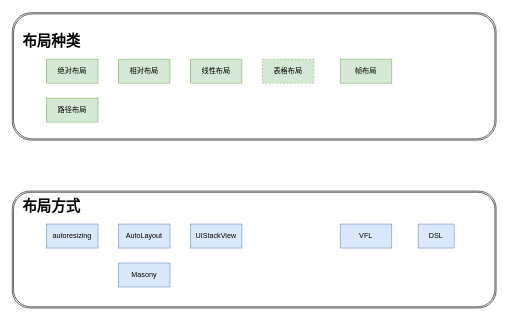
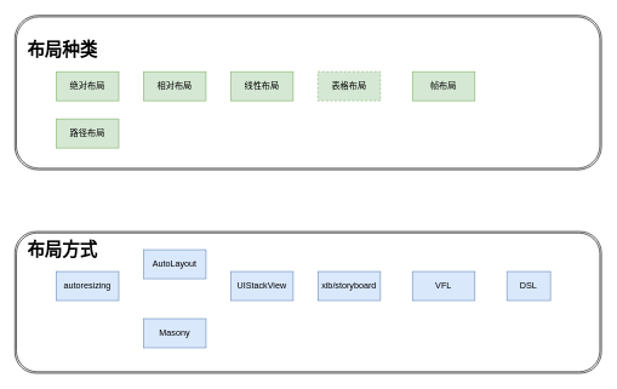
- <mxCell id="4" value="AutoLayout" style="rounded=0;whiteSpace=wrap;html=1;fillColor=#dae8fc;strokeColor=#6c8ebf;" parent="1" vertex="1"><mxGeometry x="197" y="373" width="86" height="40" as="geometry" /></mxCell>
+ <mxCell id="4" value="AutoLayout" style="rounded=0;whiteSpace=wrap;html=1;fillColor=#dae8fc;strokeColor=#6c8ebf;" parent="1" vertex="1"><mxGeometry x="197" y="343" width="86" height="40" as="geometry" /></mxCell>
+ <mxCell id="10" value="xib/storyboard" style="rounded=0;whiteSpace=wrap;html=1;fillColor=#dae8fc;strokeColor=#6c8ebf;" parent="1" vertex="1"><mxGeometry x="437" y="373" width="86" height="40" as="geometry" /></mxCell>
